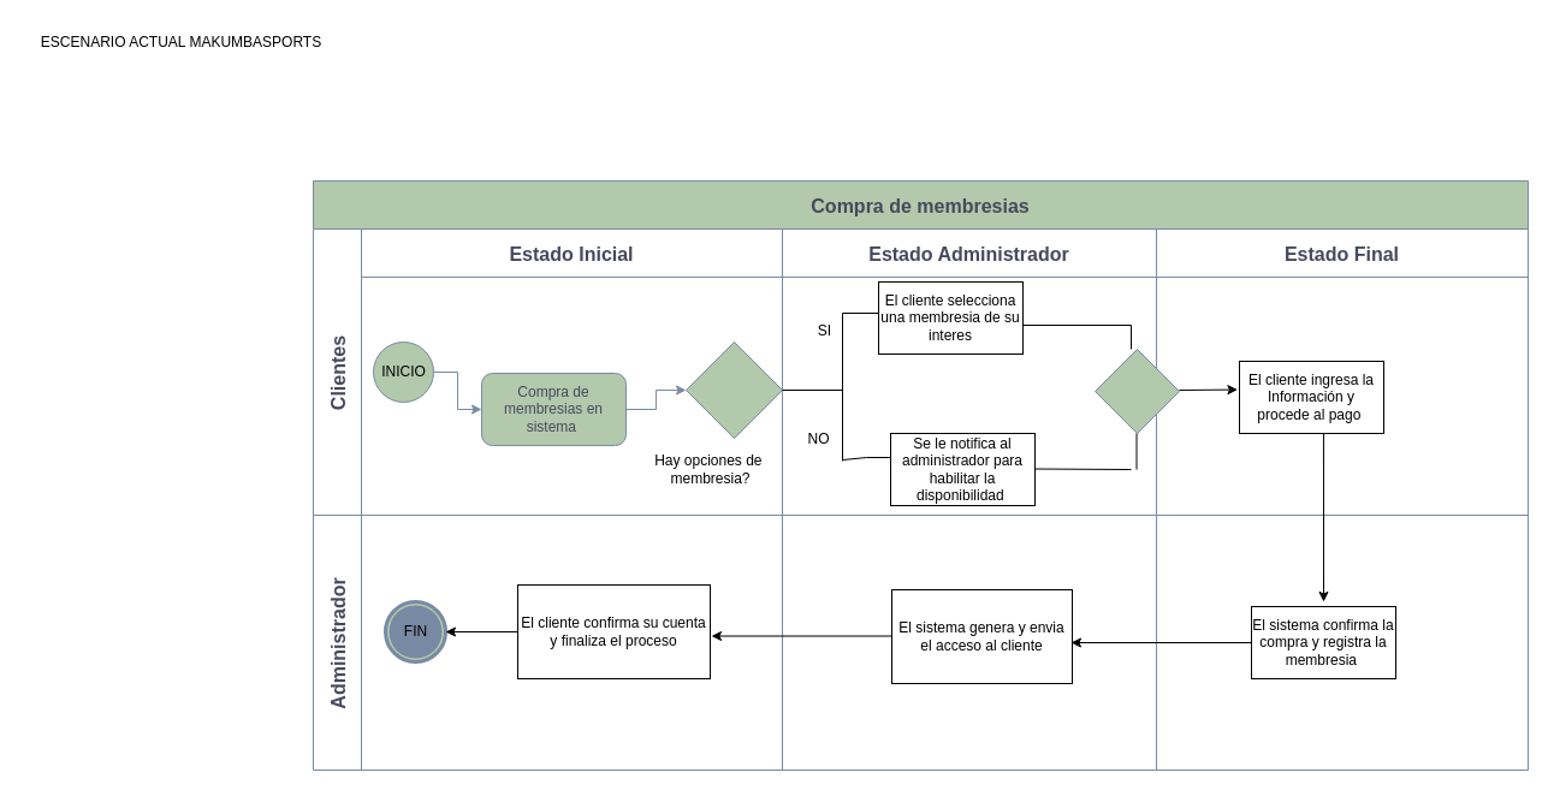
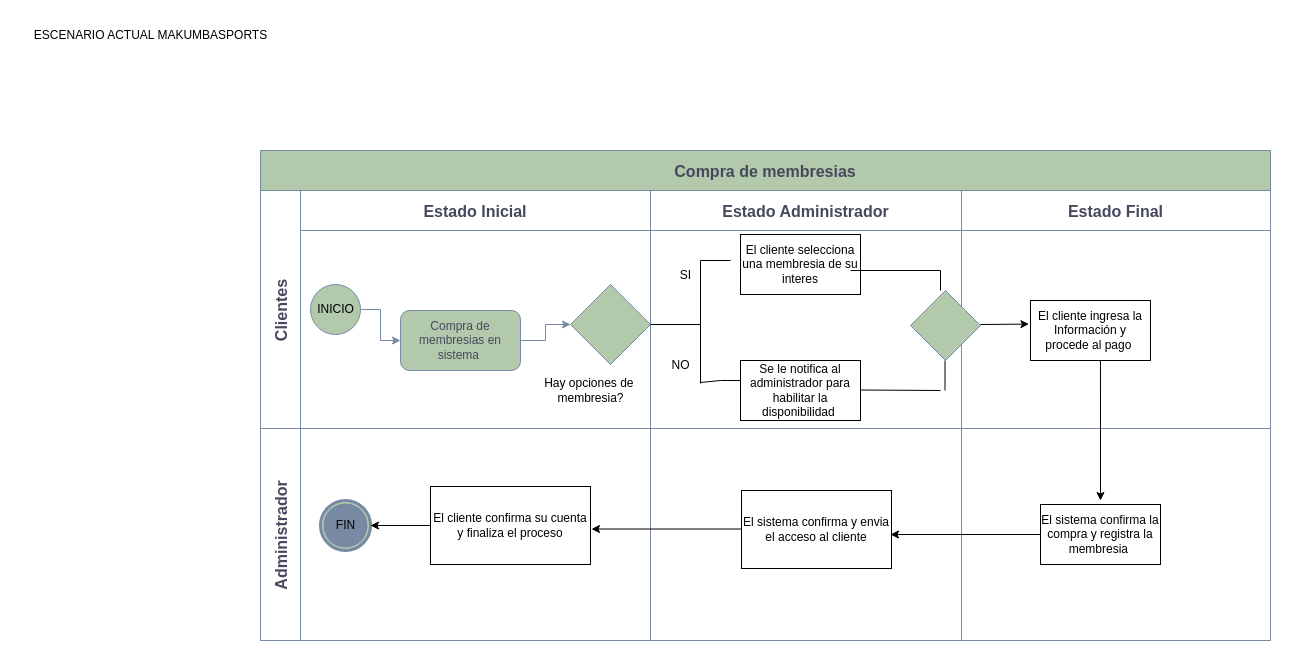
- <mxCell id="19" value="El cliente selecciona una membresia de su interes" style="rounded=0;whiteSpace=wrap;html=1;" vertex="1" parent="13"><mxGeometry x="80" y="44" width="120" height="60" as="geometry" /></mxCell>
+ <mxCell id="19" value="El cliente selecciona una membresia de su interes" style="rounded=0;whiteSpace=wrap;html=1;" vertex="1" parent="13"><mxGeometry x="90" y="44" width="120" height="60" as="geometry" /></mxCell>
- <mxCell id="40" value="El sistema genera y envia el acceso al cliente" style="rounded=0;whiteSpace=wrap;html=1;" vertex="1" parent="38"><mxGeometry x="91" y="62" width="150" height="78" as="geometry" /></mxCell>
+ <mxCell id="40" value="El sistema confirma y envia el acceso al cliente" style="rounded=0;whiteSpace=wrap;html=1;" vertex="1" parent="38"><mxGeometry x="91" y="62" width="150" height="78" as="geometry" /></mxCell>
